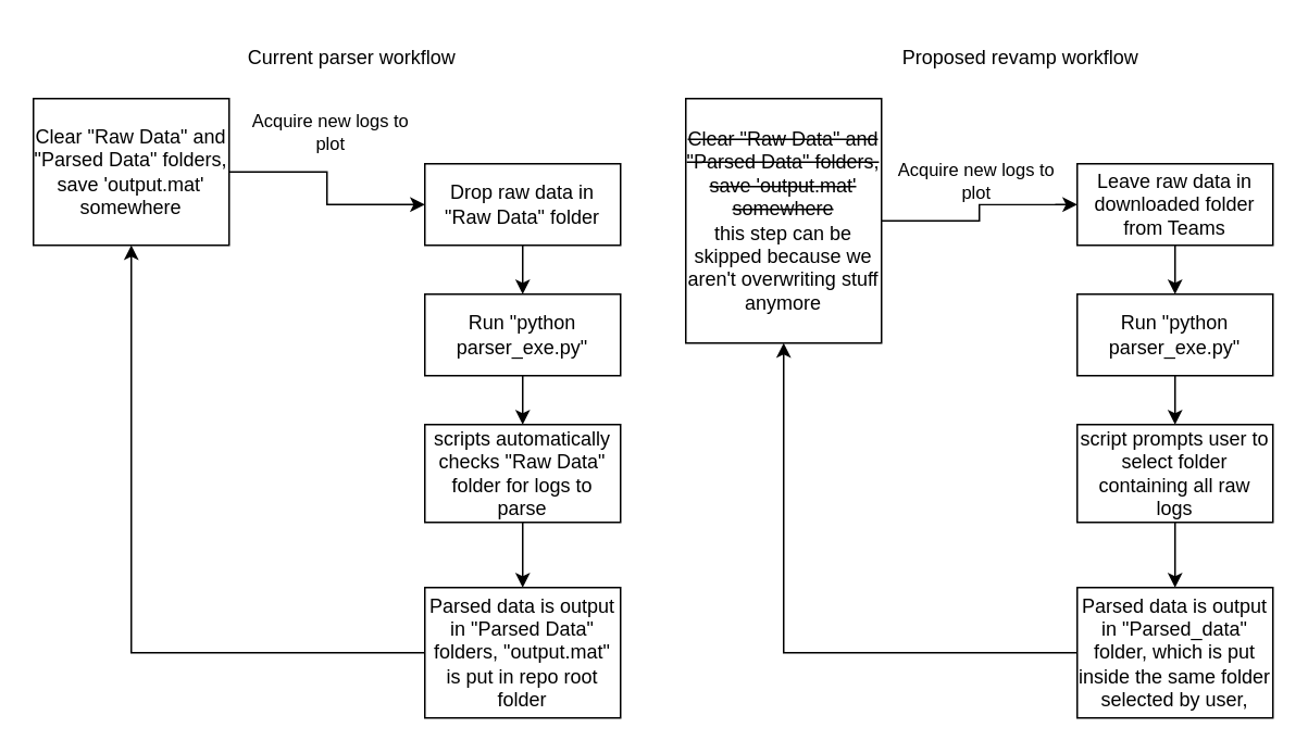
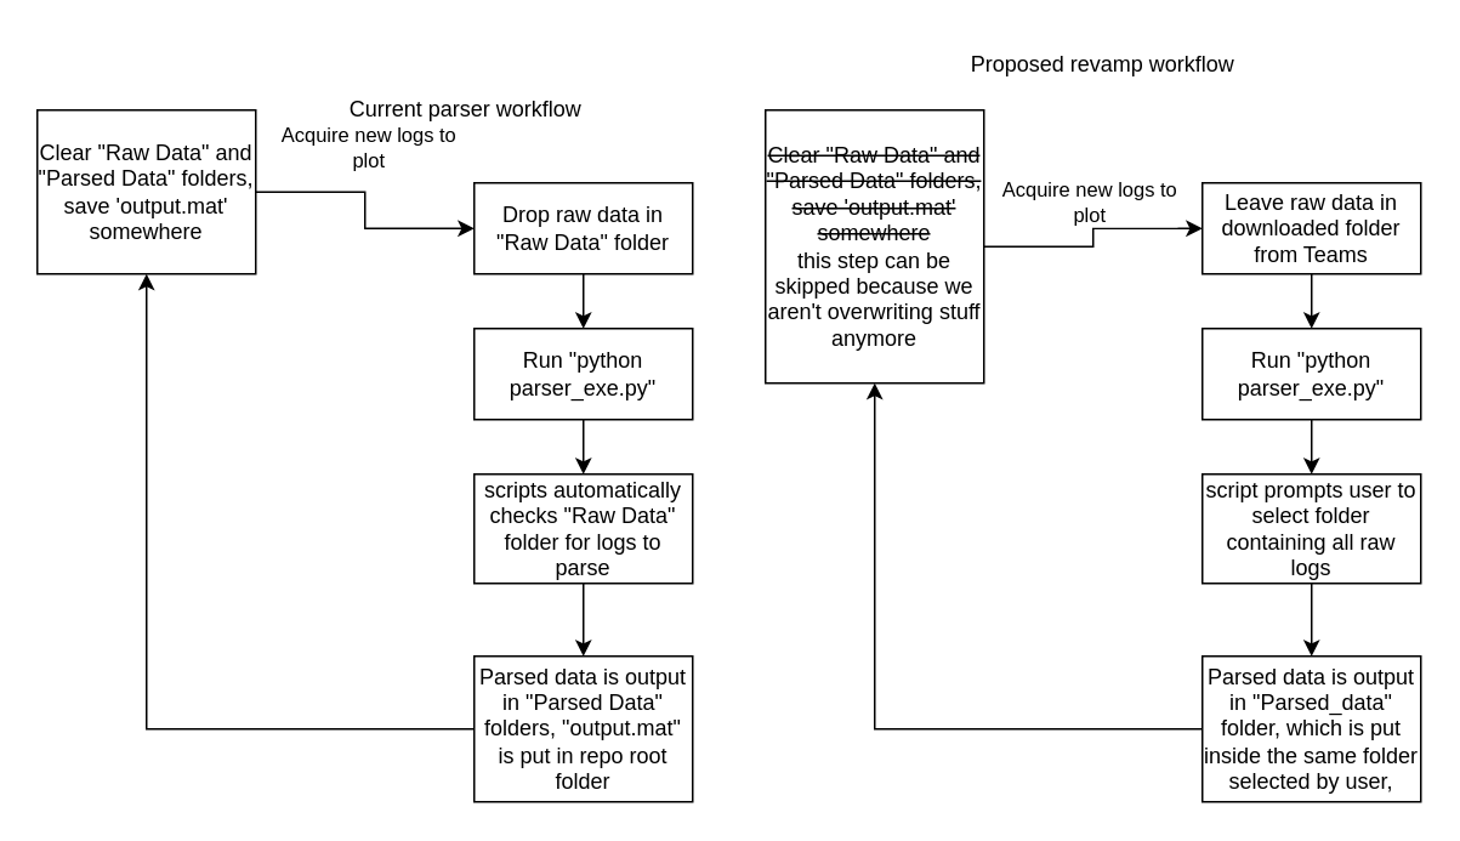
- <mxCell id="24" value="Current parser workflow" style="text;html=1;align=center;verticalAlign=middle;resizable=0;points=[];autosize=1;strokeColor=none;fillColor=none;" vertex="1" parent="1"><mxGeometry x="140" width="150" height="30" as="geometry" y="20" /></mxCell>
+ <mxCell id="24" value="Current parser workflow" style="text;html=1;align=center;verticalAlign=middle;resizable=0;points=[];autosize=1;strokeColor=none;fillColor=none;" vertex="1" parent="1"><mxGeometry x="180" y="45" width="150" height="30" as="geometry" /></mxCell>
- <mxCell id="25" value="Proposed revamp workflow" style="text;html=1;align=center;verticalAlign=middle;resizable=0;points=[];autosize=1;strokeColor=none;fillColor=none;" vertex="1" parent="1"><mxGeometry x="540" width="170" height="30" as="geometry" y="20" /></mxCell>
+ <mxCell id="25" value="Proposed revamp workflow" style="text;html=1;align=center;verticalAlign=middle;resizable=0;points=[];autosize=1;strokeColor=none;fillColor=none;" vertex="1" parent="1"><mxGeometry x="520" y="20" width="170" height="30" as="geometry" /></mxCell>
